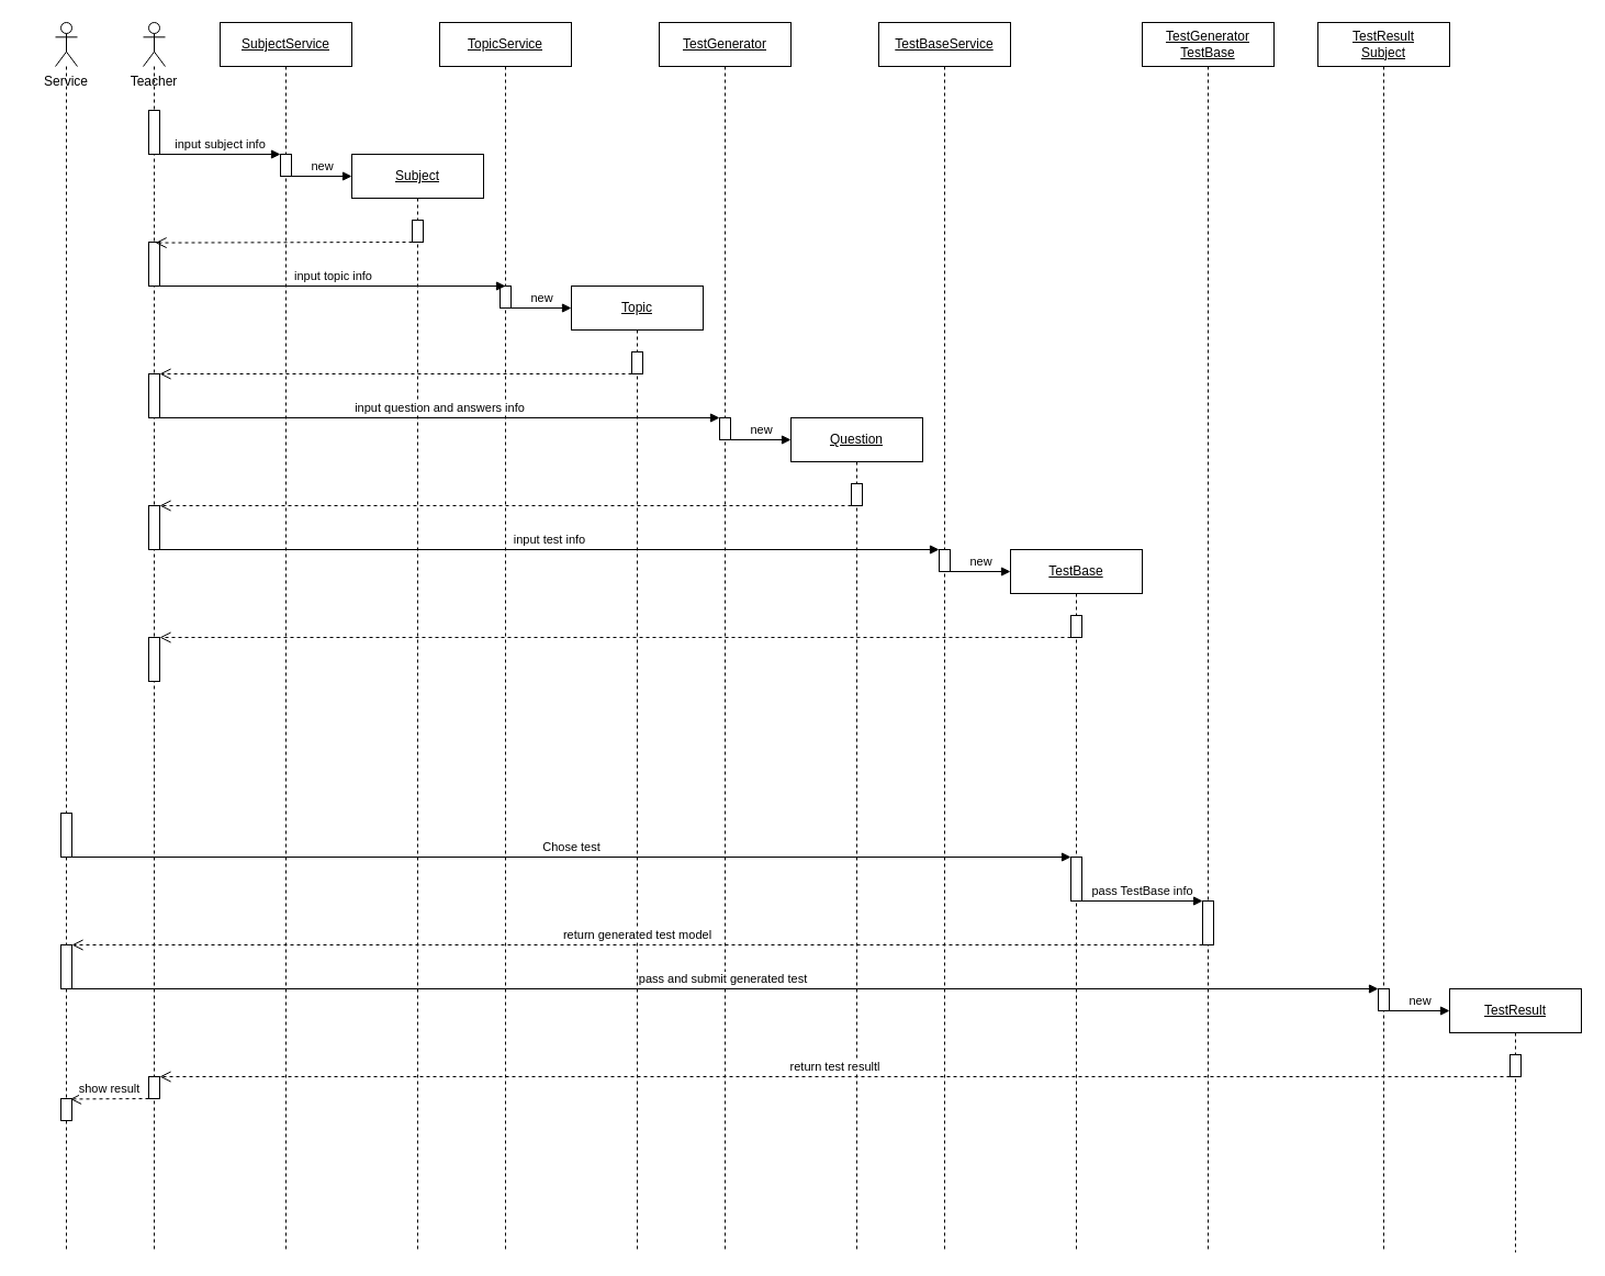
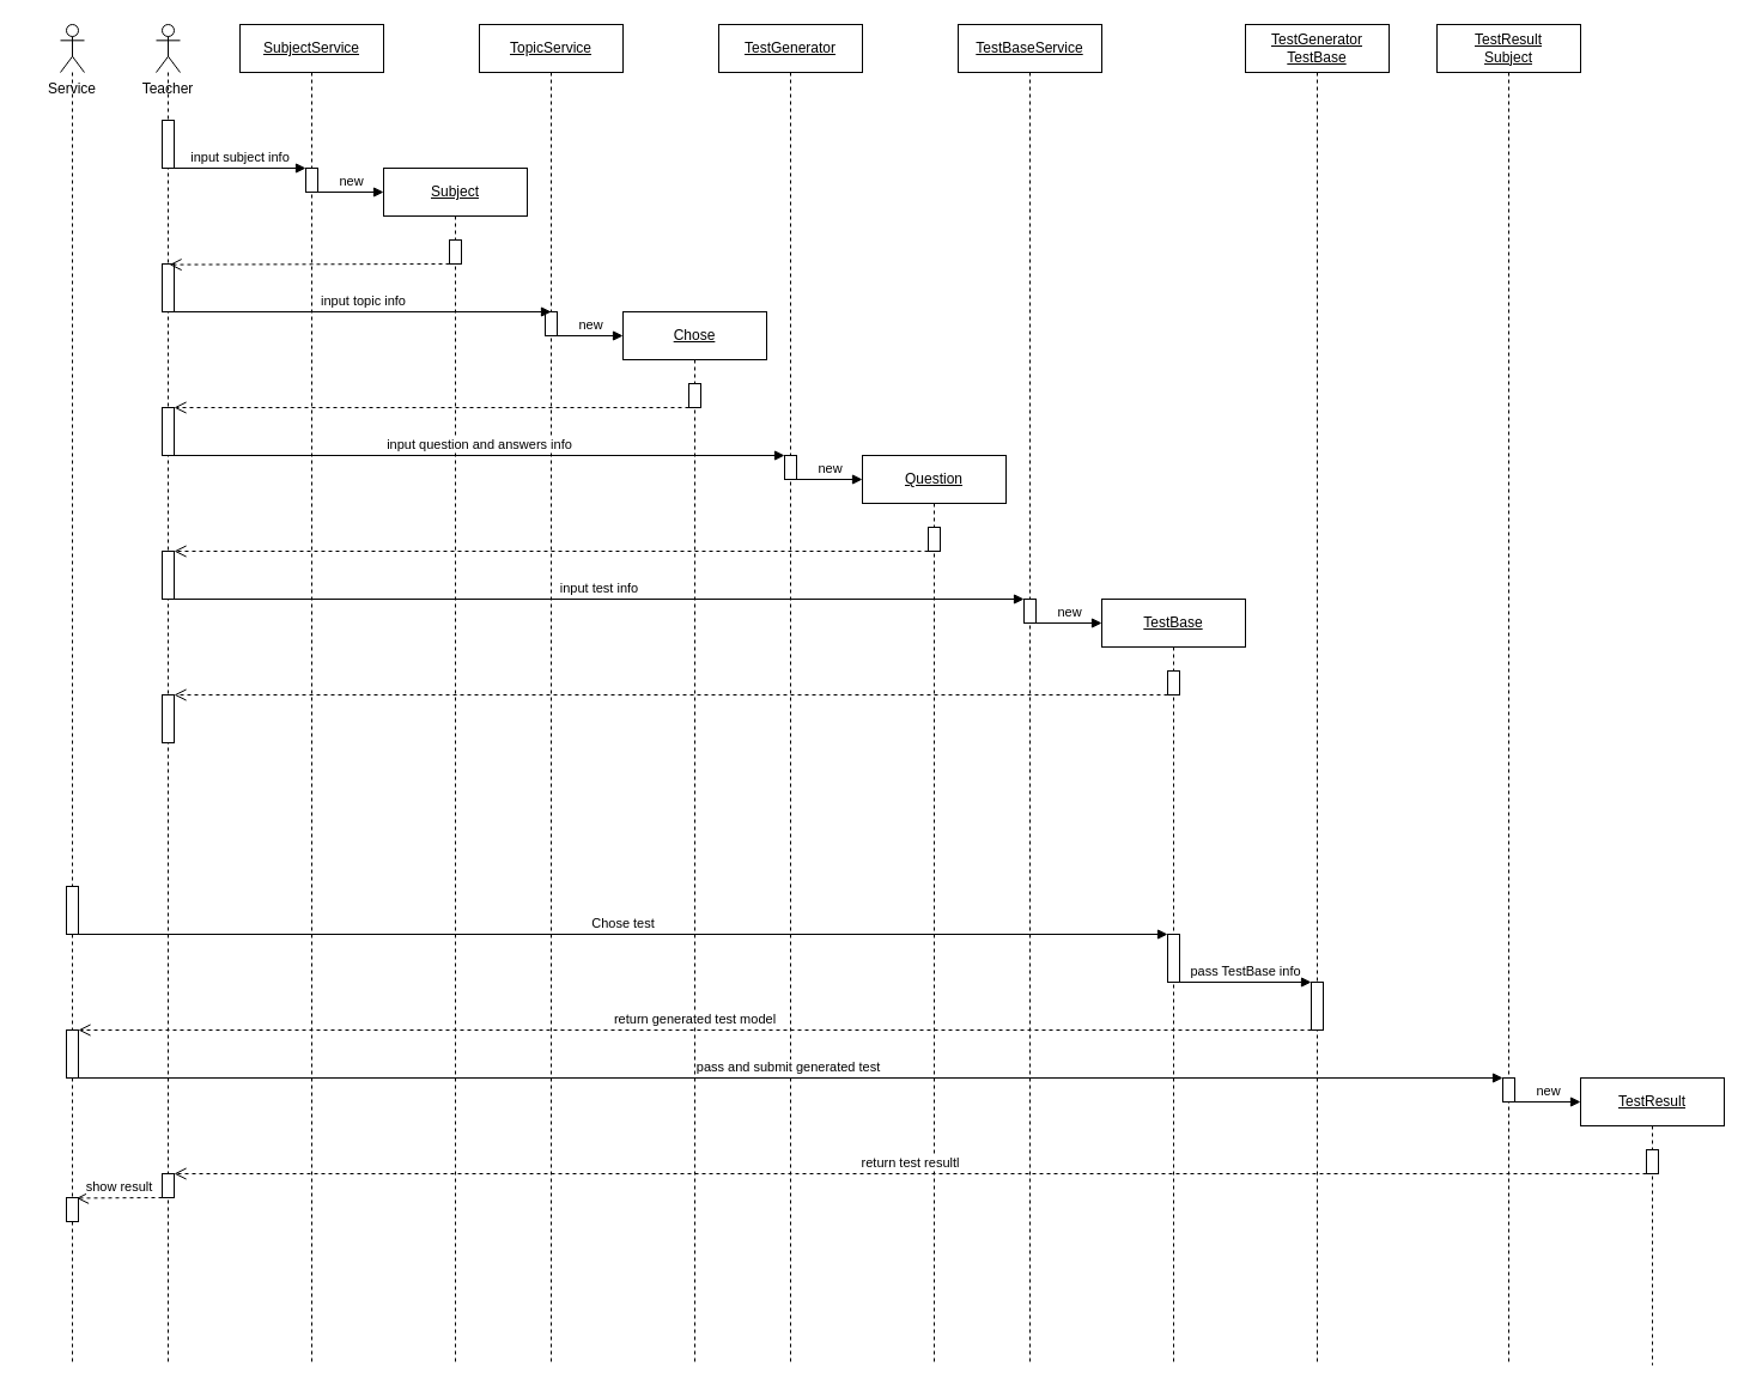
- <mxCell id="25" value="&lt;u&gt;Topic&lt;/u&gt;" style="shape=umlLifeline;perimeter=lifelinePerimeter;whiteSpace=wrap;html=1;container=1;collapsible=0;recursiveResize=0;outlineConnect=0;" parent="1" vertex="1"><mxGeometry x="520" y="260" width="120" height="880" as="geometry" /></mxCell>
+ <mxCell id="25" value="&lt;u&gt;Chose&lt;/u&gt;" style="shape=umlLifeline;perimeter=lifelinePerimeter;whiteSpace=wrap;html=1;container=1;collapsible=0;recursiveResize=0;outlineConnect=0;" parent="1" vertex="1"><mxGeometry x="520" y="260" width="120" height="880" as="geometry" /></mxCell>
